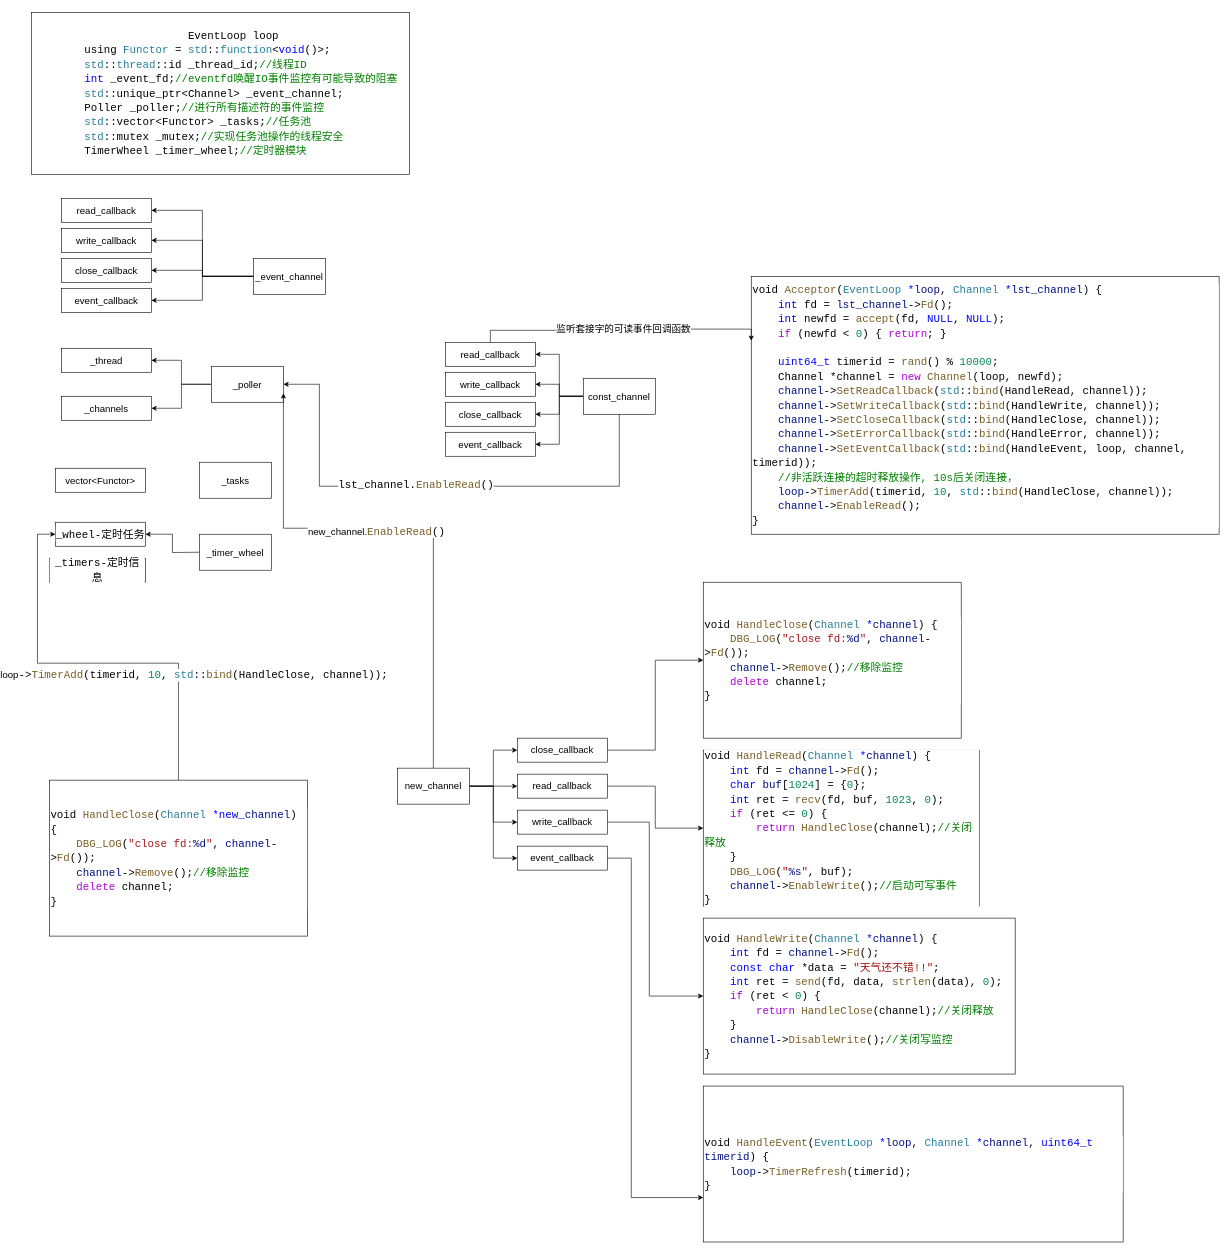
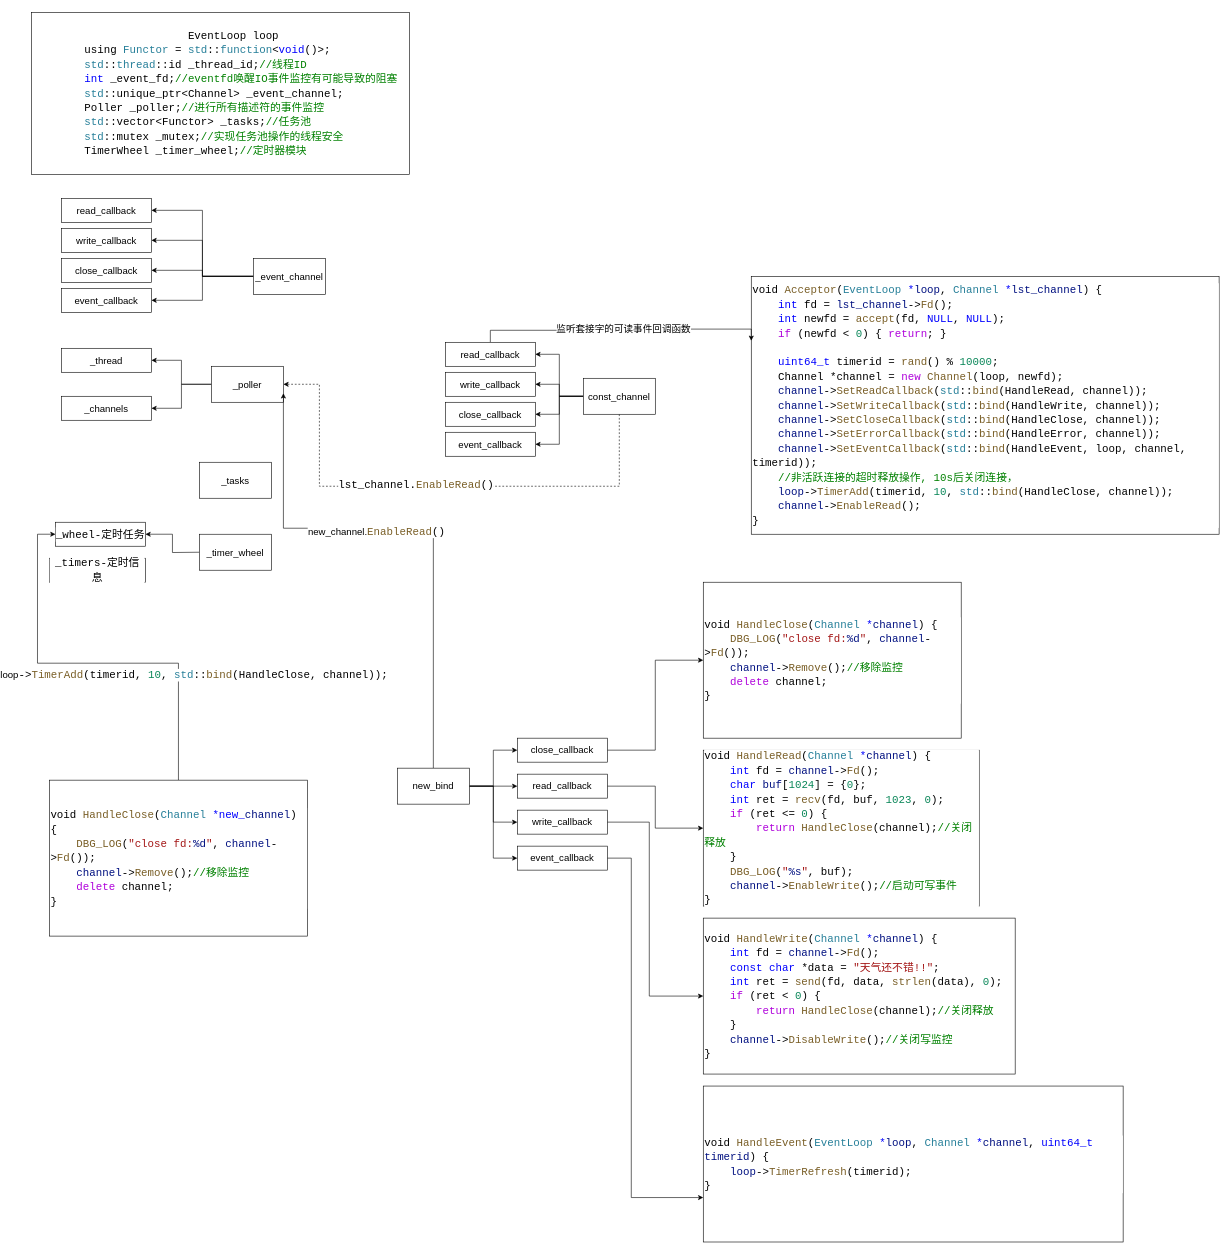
- <mxCell id="23" value="vector&amp;lt;Functor&amp;gt;" style="rounded=0;whiteSpace=wrap;html=1;fontSize=16;" parent="1" vertex="1"><mxGeometry x="60" y="780" width="150" height="40" as="geometry" /></mxCell>
- <mxCell id="32" style="edgeStyle=orthogonalEdgeStyle;rounded=0;orthogonalLoop=1;jettySize=auto;html=1;exitX=0.5;exitY=1;exitDx=0;exitDy=0;entryX=1;entryY=0.5;entryDx=0;entryDy=0;fontSize=16;" parent="1" source="34" target="19" edge="1"><mxGeometry relative="1" as="geometry"><Array as="points"><mxPoint x="1000" y="810" /><mxPoint x="500" y="810" /><mxPoint x="500" y="640" /></Array></mxGeometry></mxCell>
+ <mxCell id="32" style="edgeStyle=orthogonalEdgeStyle;rounded=0;orthogonalLoop=1;jettySize=auto;html=1;exitX=0.5;exitY=1;exitDx=0;exitDy=0;entryX=1;entryY=0.5;entryDx=0;entryDy=0;fontSize=16;dashed=1;" parent="1" source="34" target="19" edge="1"><mxGeometry relative="1" as="geometry"><Array as="points"><mxPoint x="1000" y="810" /><mxPoint x="500" y="810" /><mxPoint x="500" y="640" /></Array></mxGeometry></mxCell>
- <mxCell id="58" value="new_channel" style="rounded=0;whiteSpace=wrap;html=1;fontSize=16;" parent="1" vertex="1"><mxGeometry x="630" y="1280" width="120" height="60" as="geometry" /></mxCell>
+ <mxCell id="58" value="new_bind" style="rounded=0;whiteSpace=wrap;html=1;fontSize=16;" parent="1" vertex="1"><mxGeometry x="630" y="1280" width="120" height="60" as="geometry" /></mxCell>
